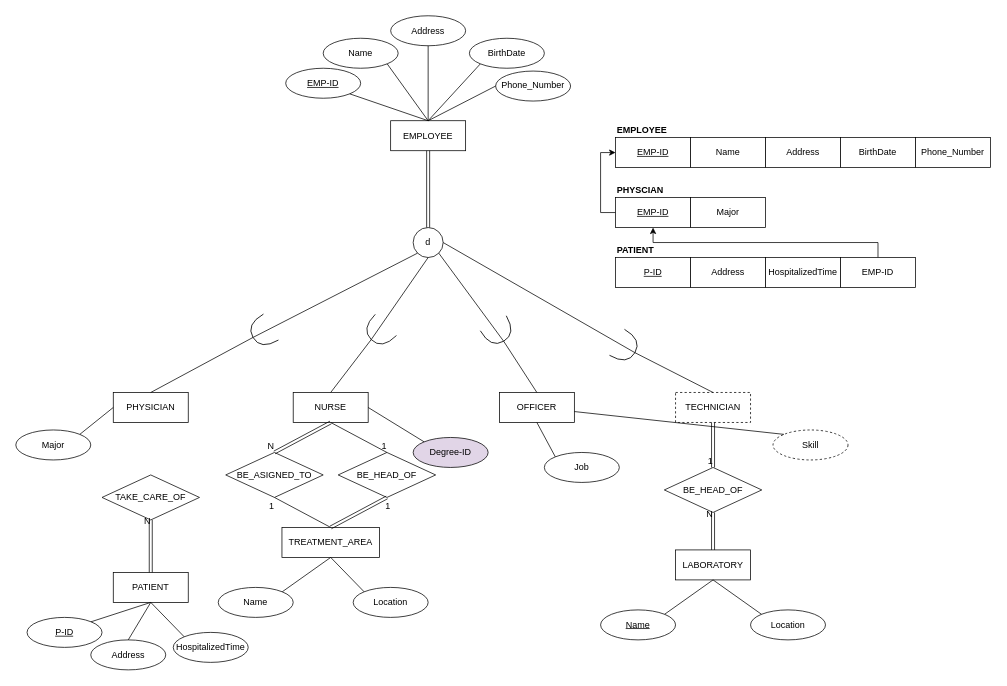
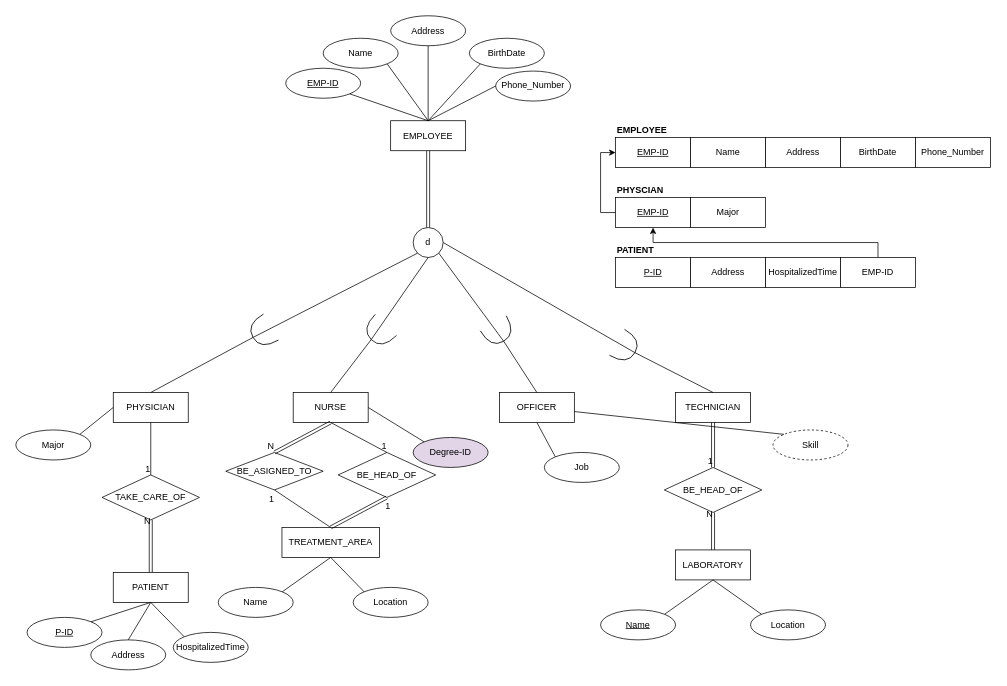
- <mxCell id="16" value="TECHNICIAN" style="whiteSpace=wrap;html=1;align=center;dashed=1;" parent="1" vertex="1"><mxGeometry x="900" y="523" width="100" height="40" as="geometry" /></mxCell>
+ <mxCell id="16" value="TECHNICIAN" style="whiteSpace=wrap;html=1;align=center;" parent="1" vertex="1"><mxGeometry x="900" y="523" width="100" height="40" as="geometry" /></mxCell>
+ <mxCell id="48" value="" style="endArrow=none;html=1;rounded=0;exitX=0.5;exitY=1;exitDx=0;exitDy=0;entryX=0.5;entryY=0;entryDx=0;entryDy=0;" edge="1" parent="1" source="13" target="42"><mxGeometry relative="1" as="geometry"><mxPoint x="40" y="623" as="sourcePoint" /><mxPoint x="200" y="623" as="targetPoint" /></mxGeometry></mxCell>
+ <mxCell id="49" value="1" style="resizable=0;html=1;align=right;verticalAlign=bottom;" connectable="0" vertex="1" parent="48"><mxGeometry x="1" relative="1" as="geometry" /></mxCell>
- <mxCell id="24" value="BE_ASIGNED_TO" style="shape=rhombus;perimeter=rhombusPerimeter;whiteSpace=wrap;html=1;align=center;" parent="1" vertex="1"><mxGeometry x="300" y="603" width="130" height="60" as="geometry" /></mxCell>
+ <mxCell id="24" value="BE_ASIGNED_TO" style="shape=rhombus;perimeter=rhombusPerimeter;whiteSpace=wrap;html=1;align=center;" parent="1" vertex="1"><mxGeometry x="300" y="603" width="130" height="50" as="geometry" /></mxCell>
